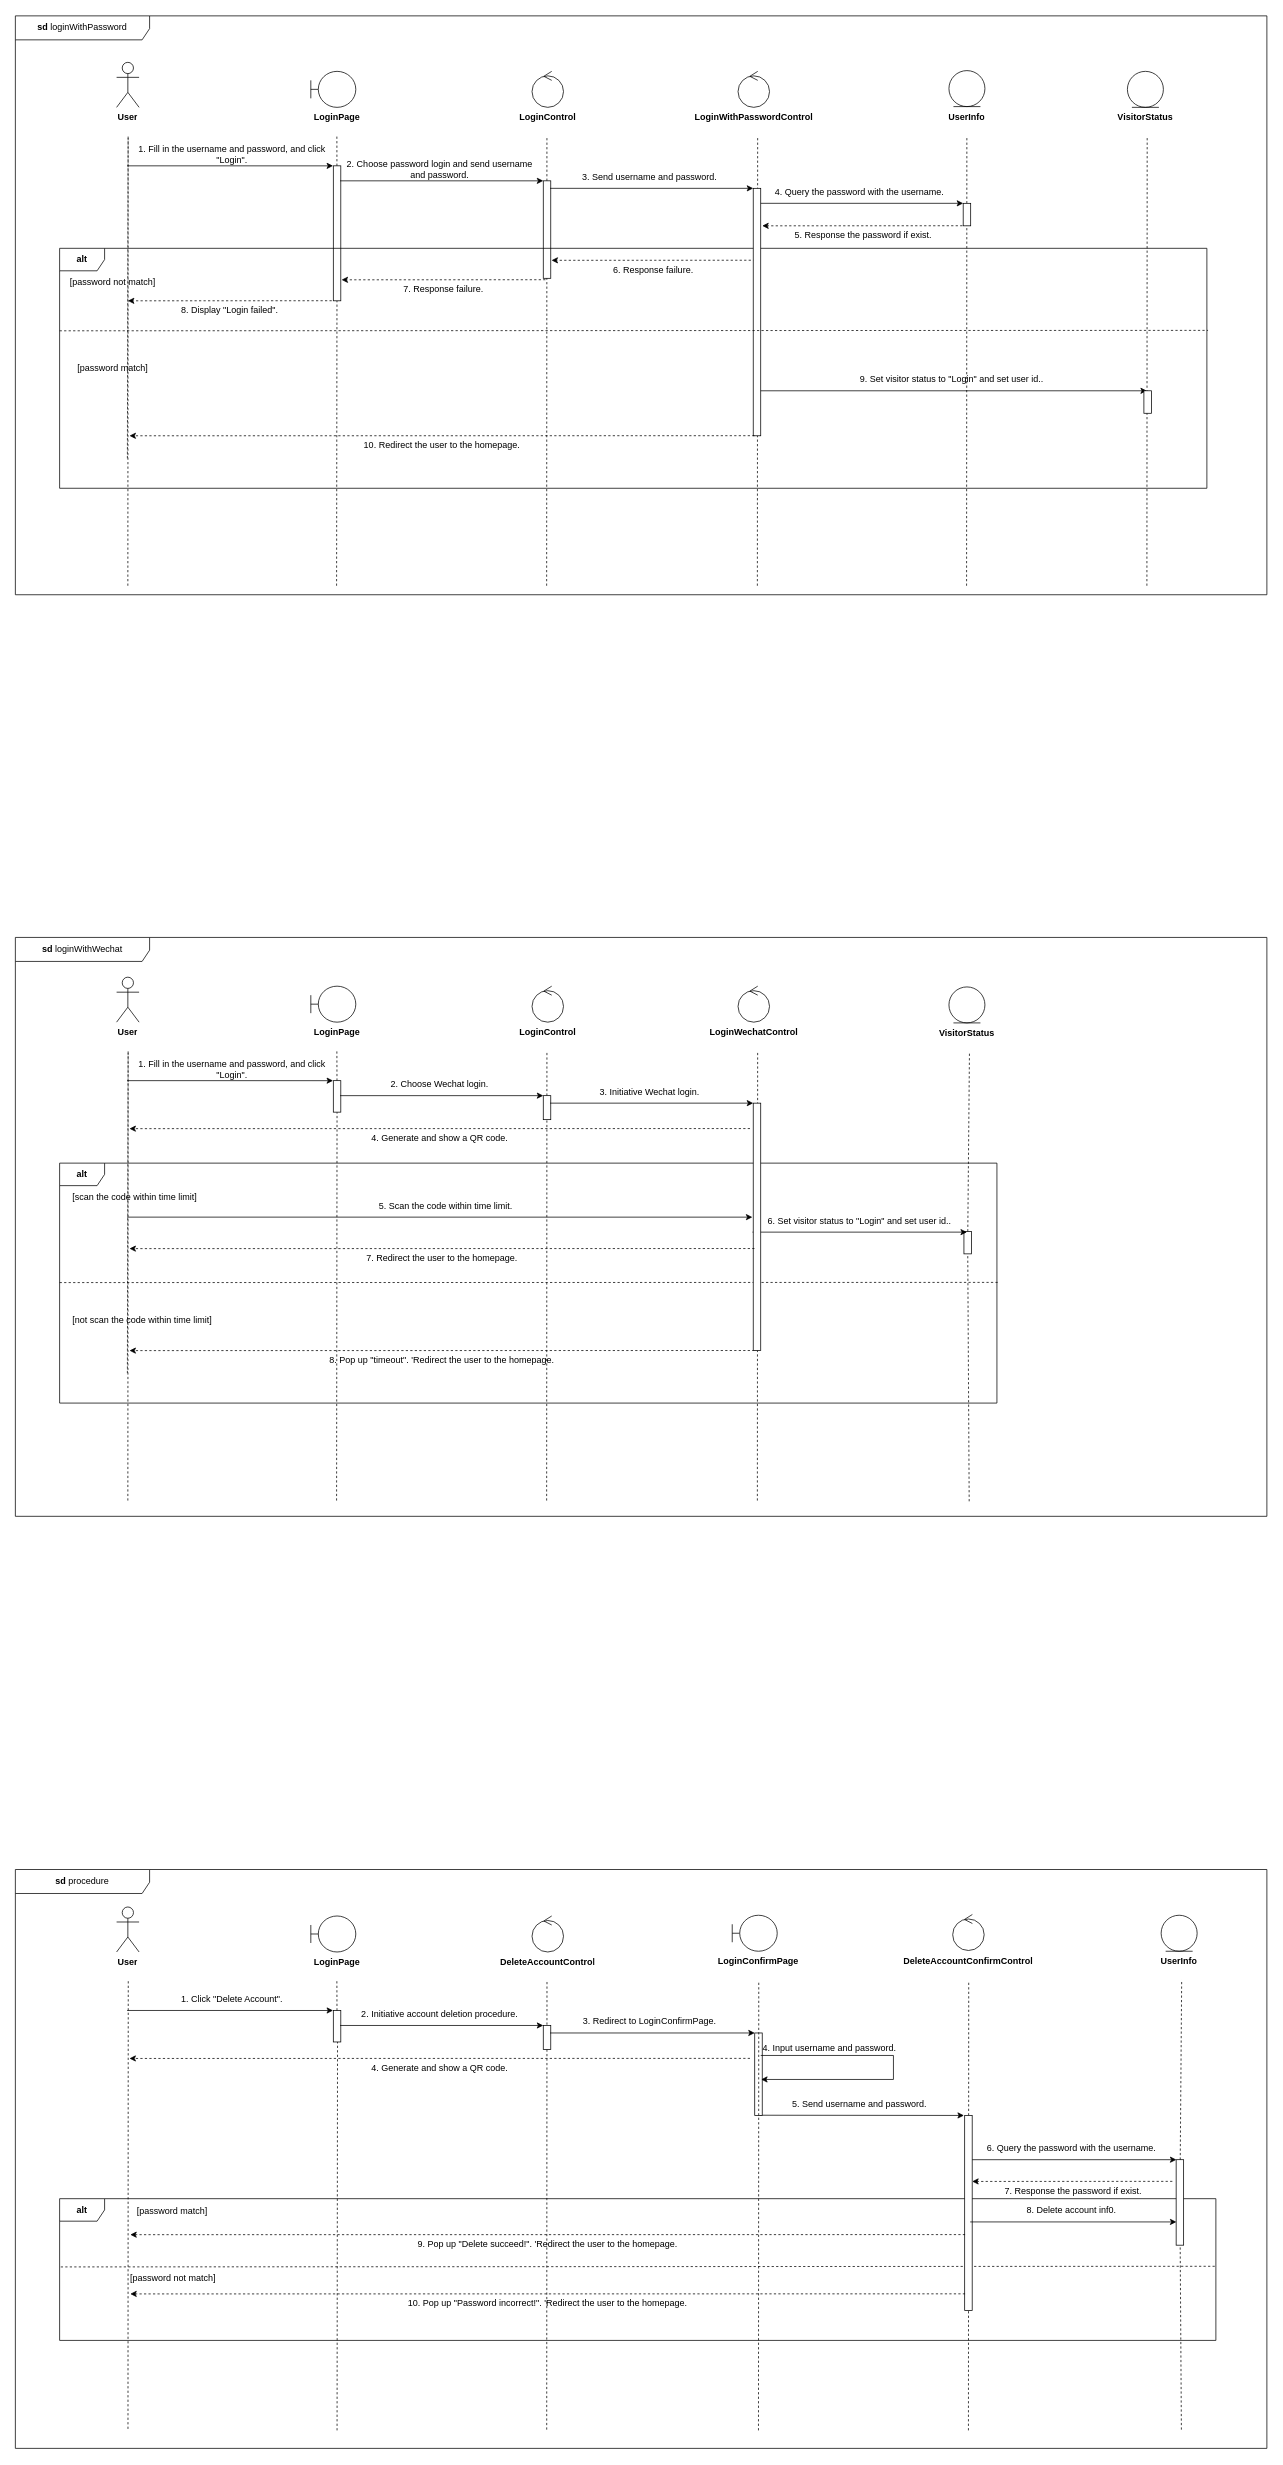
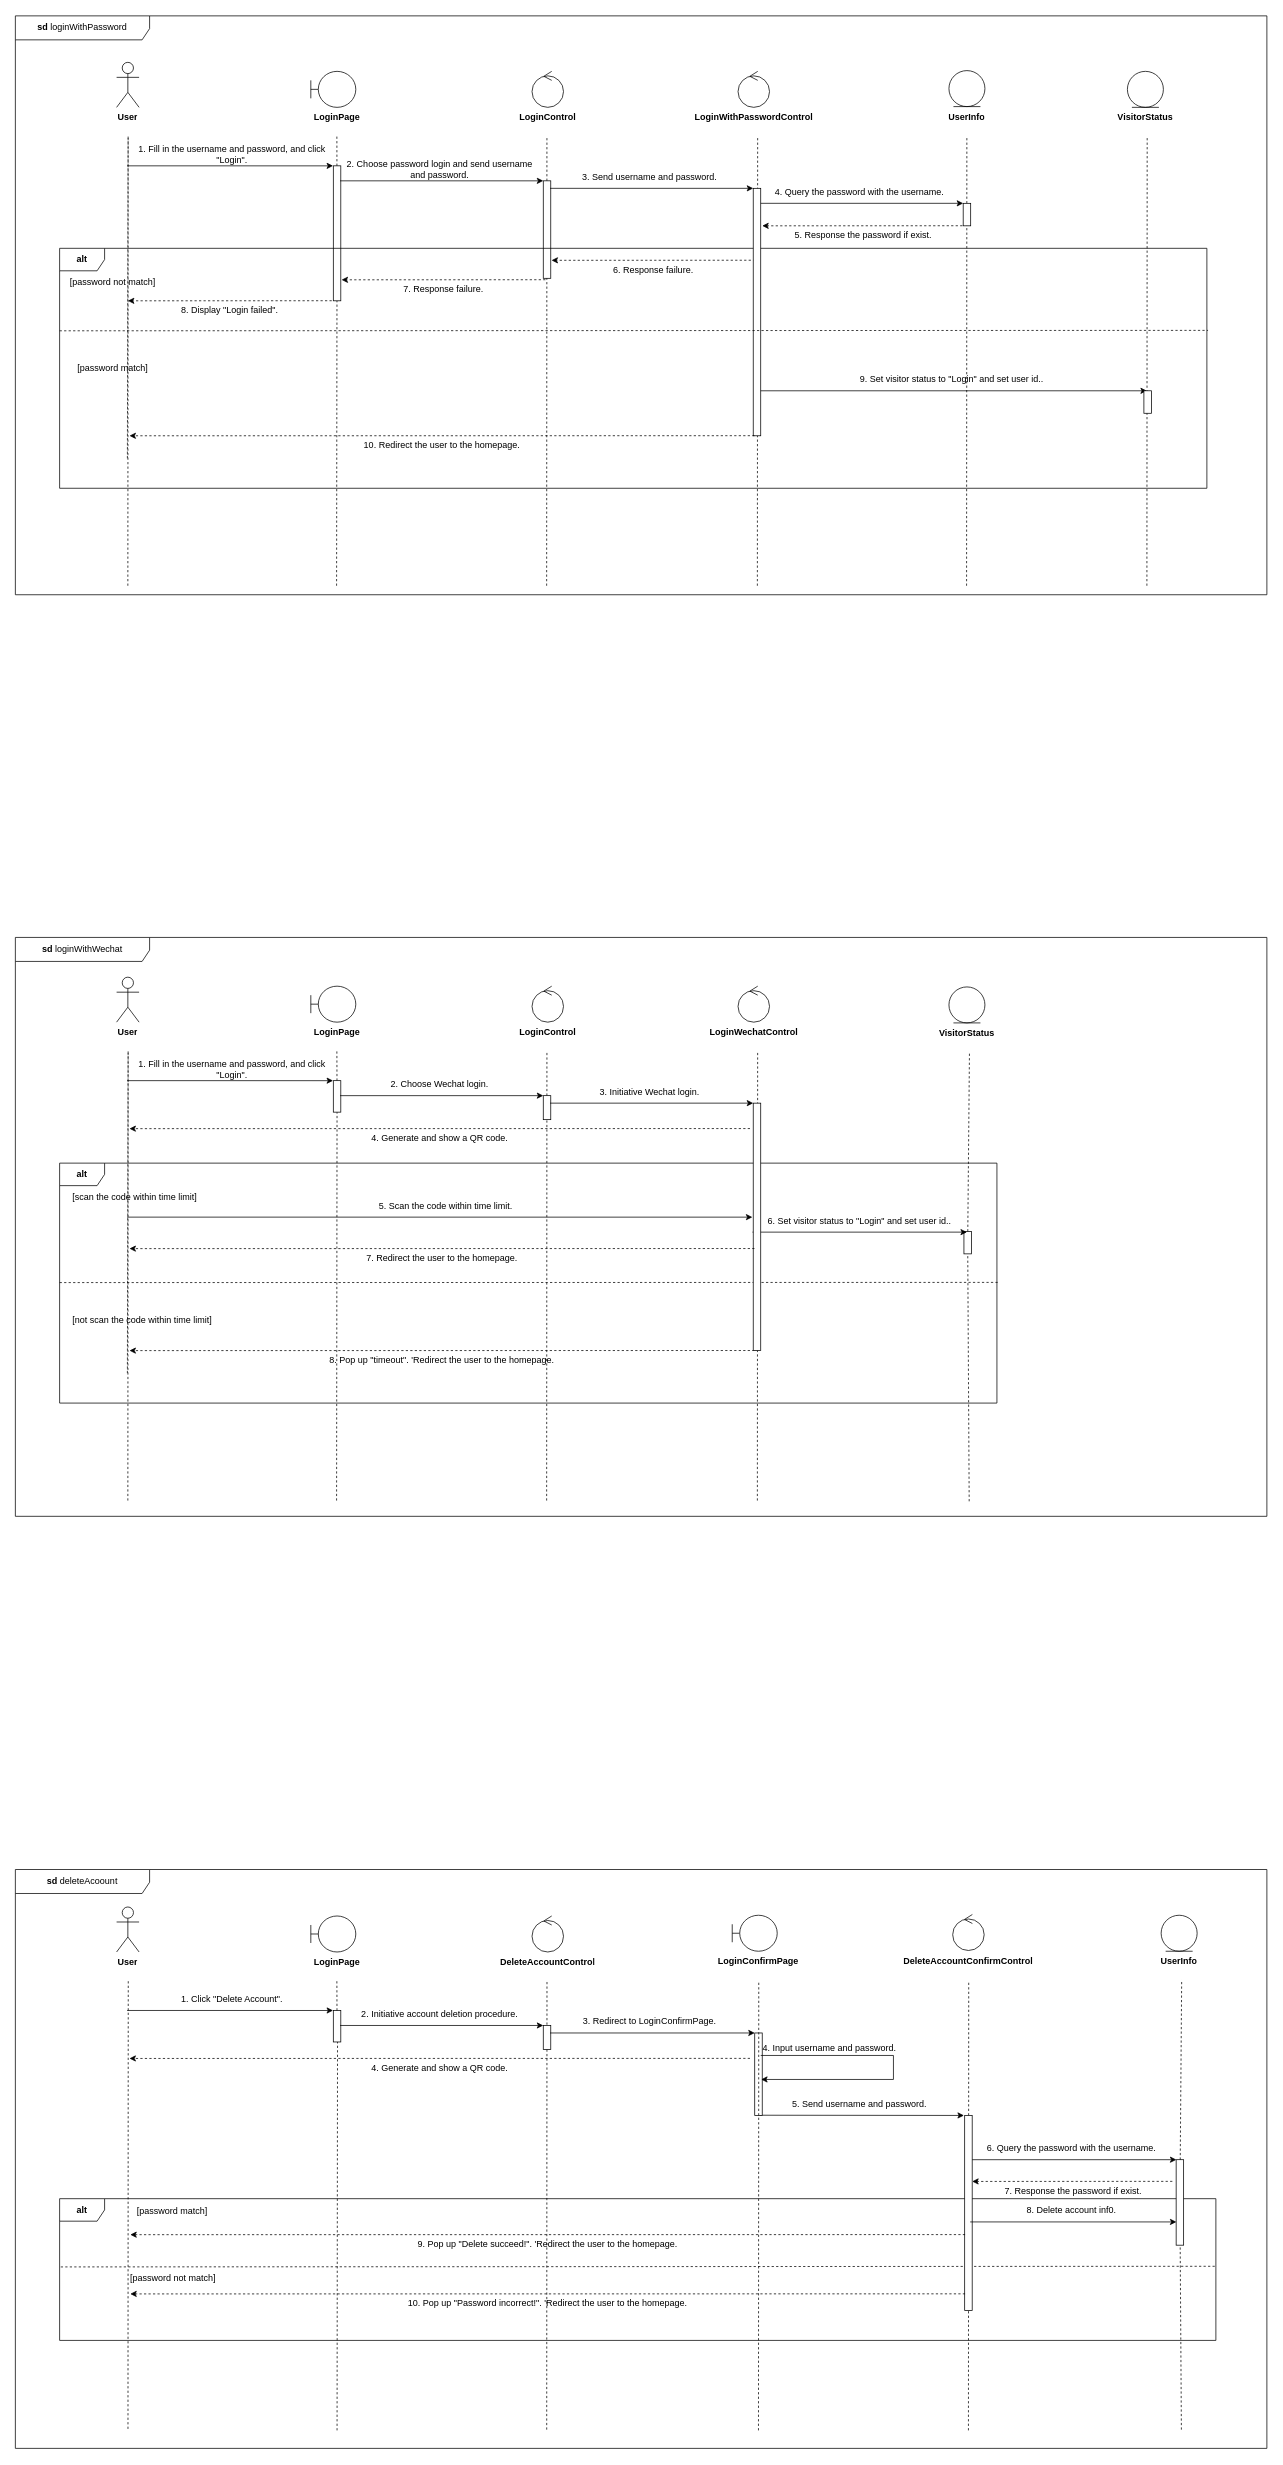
- <mxCell id="224" value="&lt;b&gt;sd&lt;/b&gt;&amp;nbsp;procedure" style="shape=umlFrame;whiteSpace=wrap;html=1;pointerEvents=0;width=179;height=32;" vertex="1" parent="1"><mxGeometry x="20" y="2492" width="1669" height="772" as="geometry" /></mxCell>
+ <mxCell id="224" value="&lt;b&gt;sd&lt;/b&gt;&amp;nbsp;deleteAcoount" style="shape=umlFrame;whiteSpace=wrap;html=1;pointerEvents=0;width=179;height=32;" vertex="1" parent="1"><mxGeometry x="20" y="2492" width="1669" height="772" as="geometry" /></mxCell>
